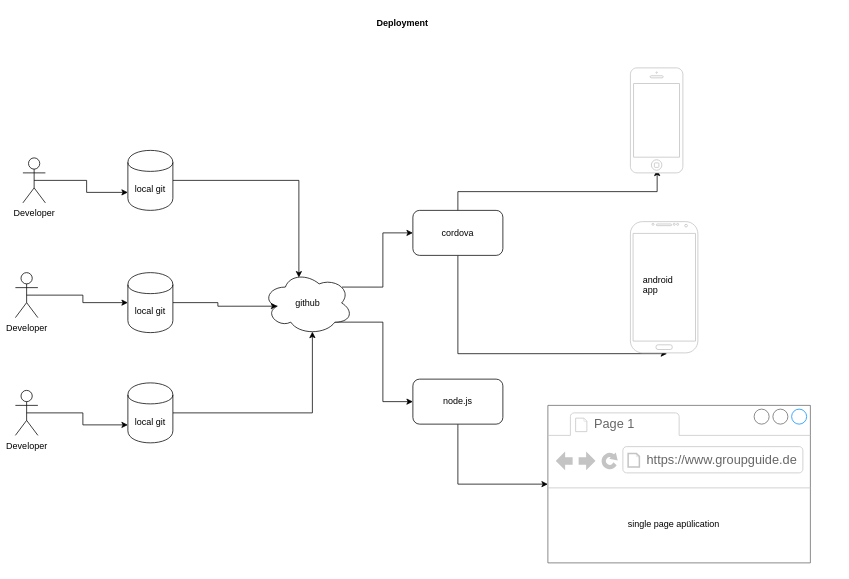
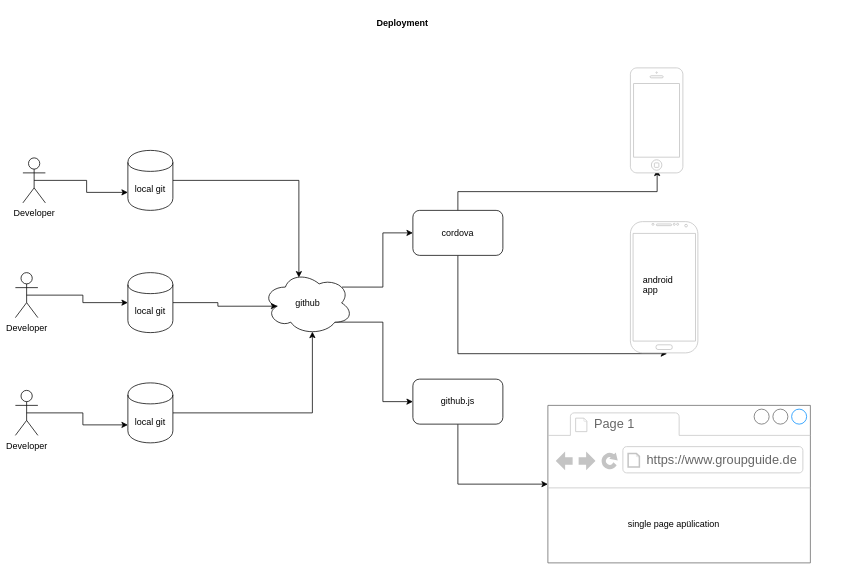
- <mxCell id="21" value="node.js" style="rounded=1;whiteSpace=wrap;html=1;" vertex="1" parent="1"><mxGeometry x="550" y="505" width="120" height="60" as="geometry" /></mxCell>
+ <mxCell id="21" value="github.js" style="rounded=1;whiteSpace=wrap;html=1;" vertex="1" parent="1"><mxGeometry x="550" y="505" width="120" height="60" as="geometry" /></mxCell>
